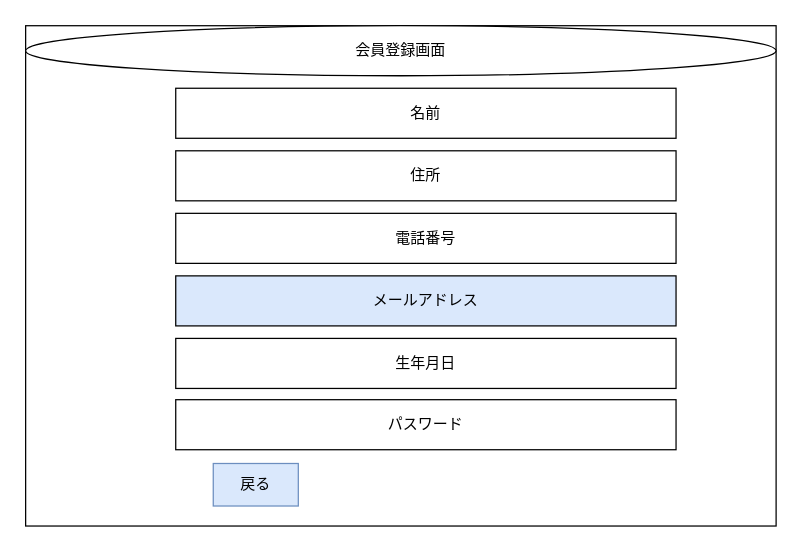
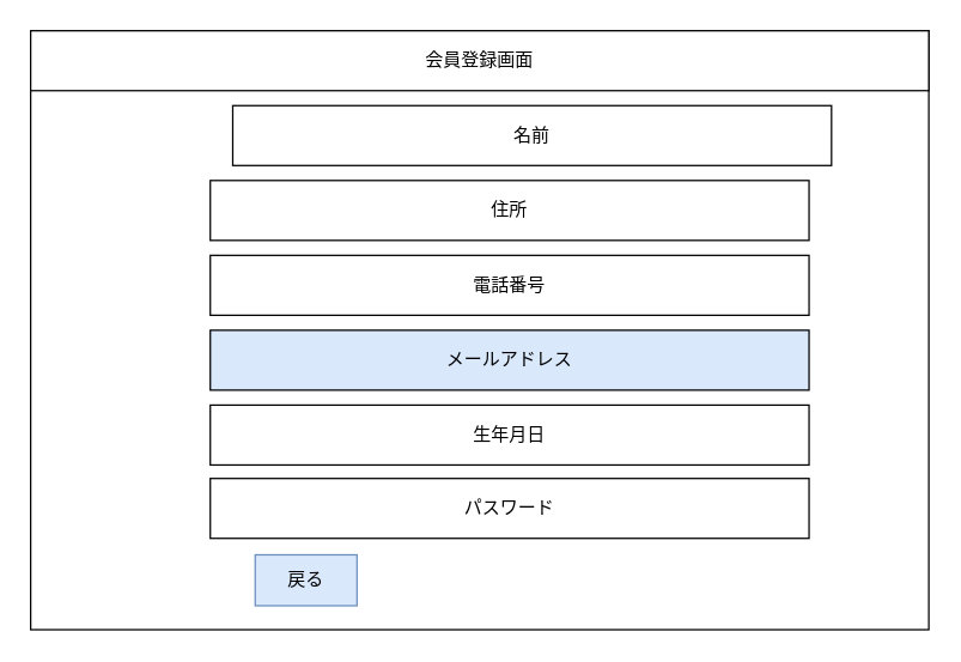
- <mxCell id="3" value="会員登録画面" style="ellipse;whiteSpace=wrap;html=1;" parent="1" vertex="1"><mxGeometry x="20" y="20" width="600" height="40" as="geometry" /></mxCell>
+ <mxCell id="3" value="会員登録画面" style="rounded=0;whiteSpace=wrap;html=1;" parent="1" vertex="1"><mxGeometry x="20" y="20" width="600" height="40" as="geometry" /></mxCell>
- <mxCell id="4" value="名前" style="rounded=0;whiteSpace=wrap;html=1;" vertex="1" parent="1"><mxGeometry x="140" y="70" width="400" height="40" as="geometry" /></mxCell>
+ <mxCell id="4" value="名前" style="rounded=0;whiteSpace=wrap;html=1;" vertex="1" parent="1"><mxGeometry x="155" y="70" width="400" height="40" as="geometry" /></mxCell>
